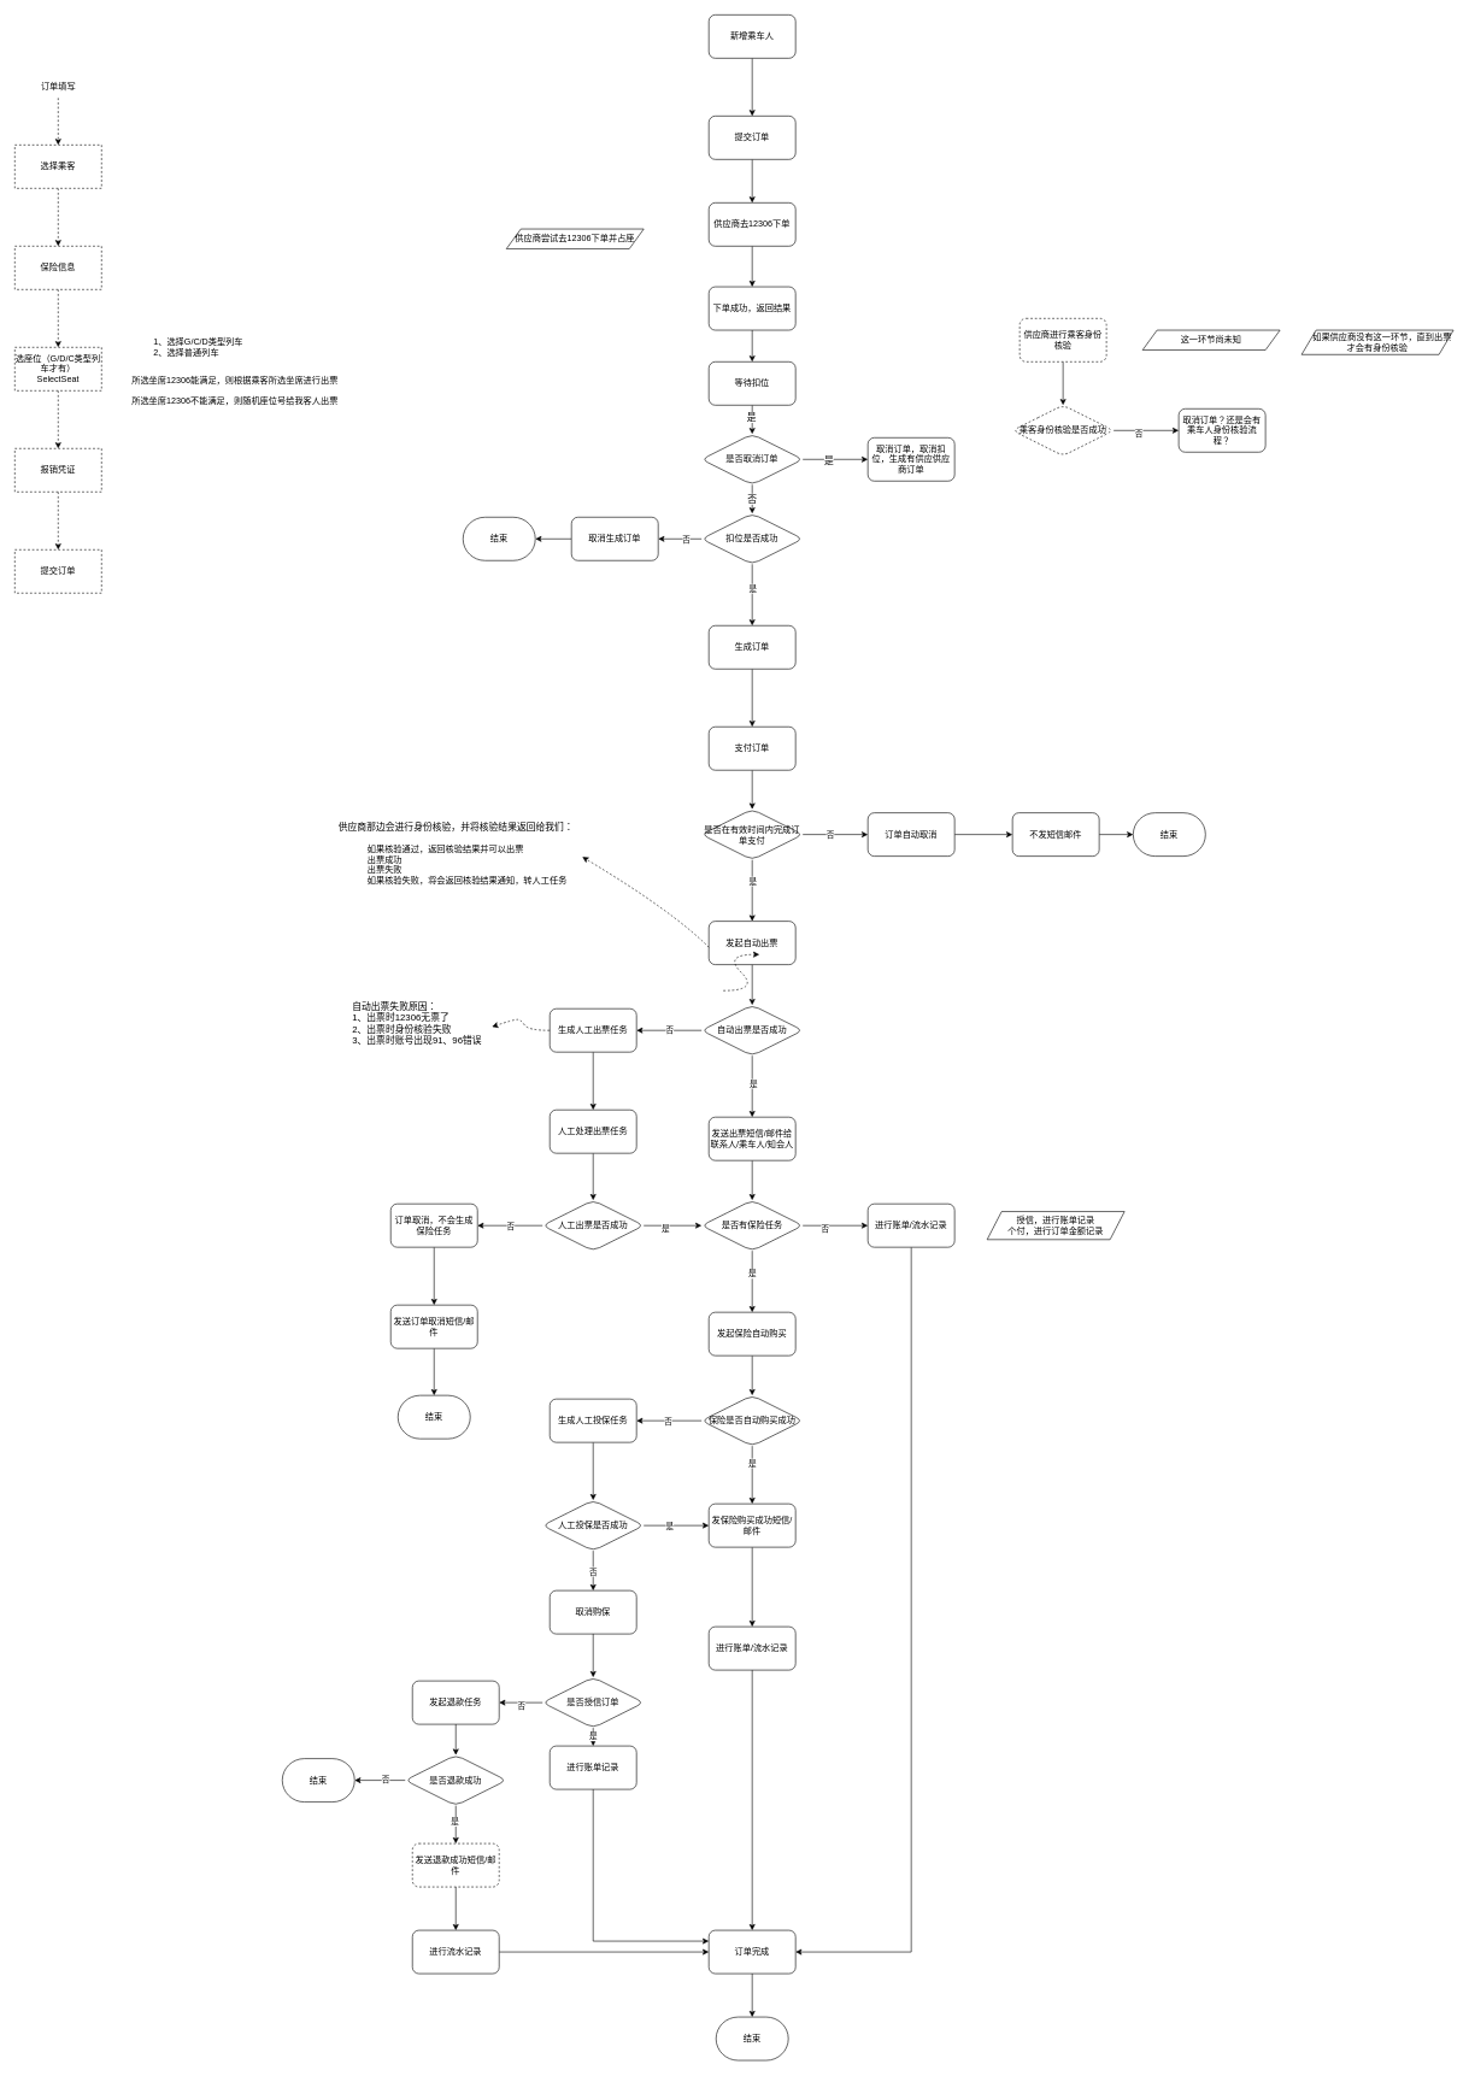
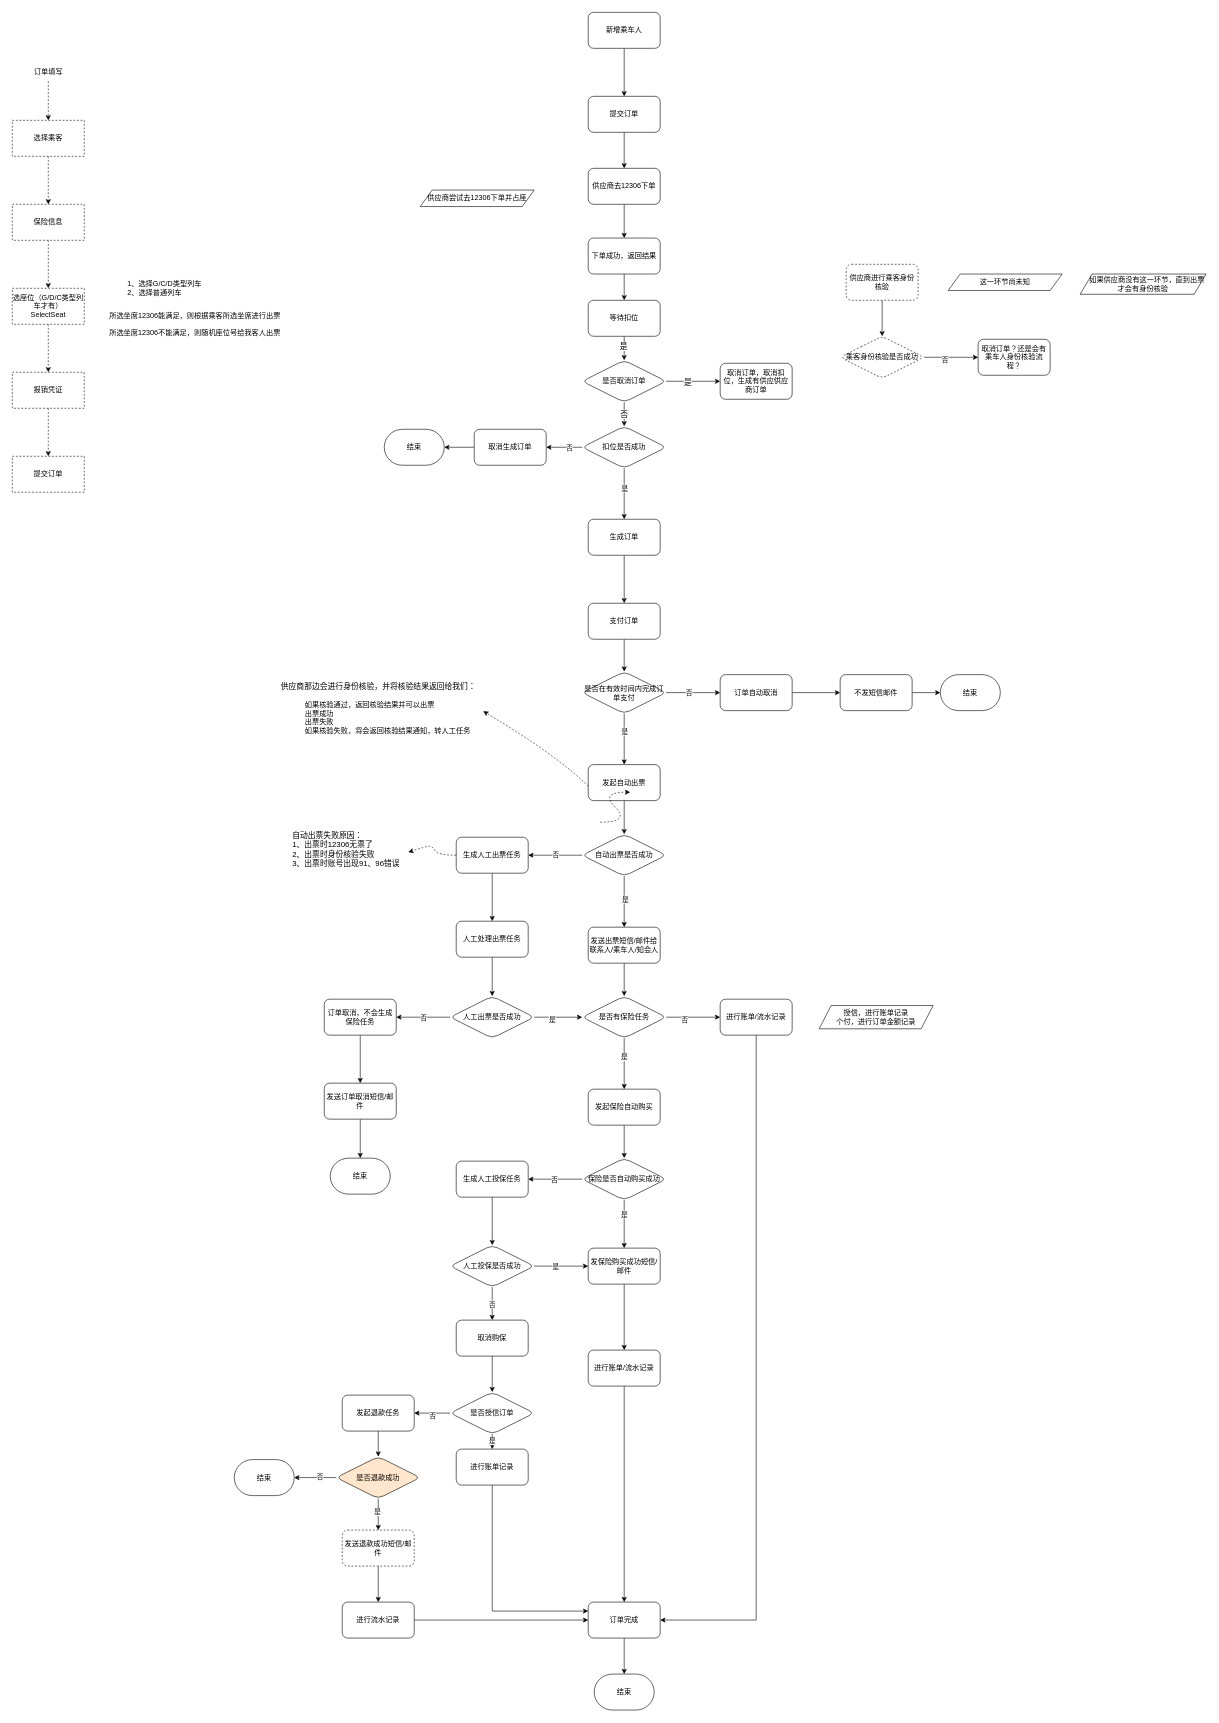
- <mxCell id="90" value="是否退款成功" style="rhombus;whiteSpace=wrap;html=1;rounded=1;" parent="1" vertex="1"><mxGeometry x="560" y="2427.5" width="140" height="70" as="geometry" /></mxCell>
+ <mxCell id="90" value="是否退款成功" style="rhombus;whiteSpace=wrap;html=1;rounded=1;fillColor=#ffe6cc;" parent="1" vertex="1"><mxGeometry x="560" y="2427.5" width="140" height="70" as="geometry" /></mxCell>
